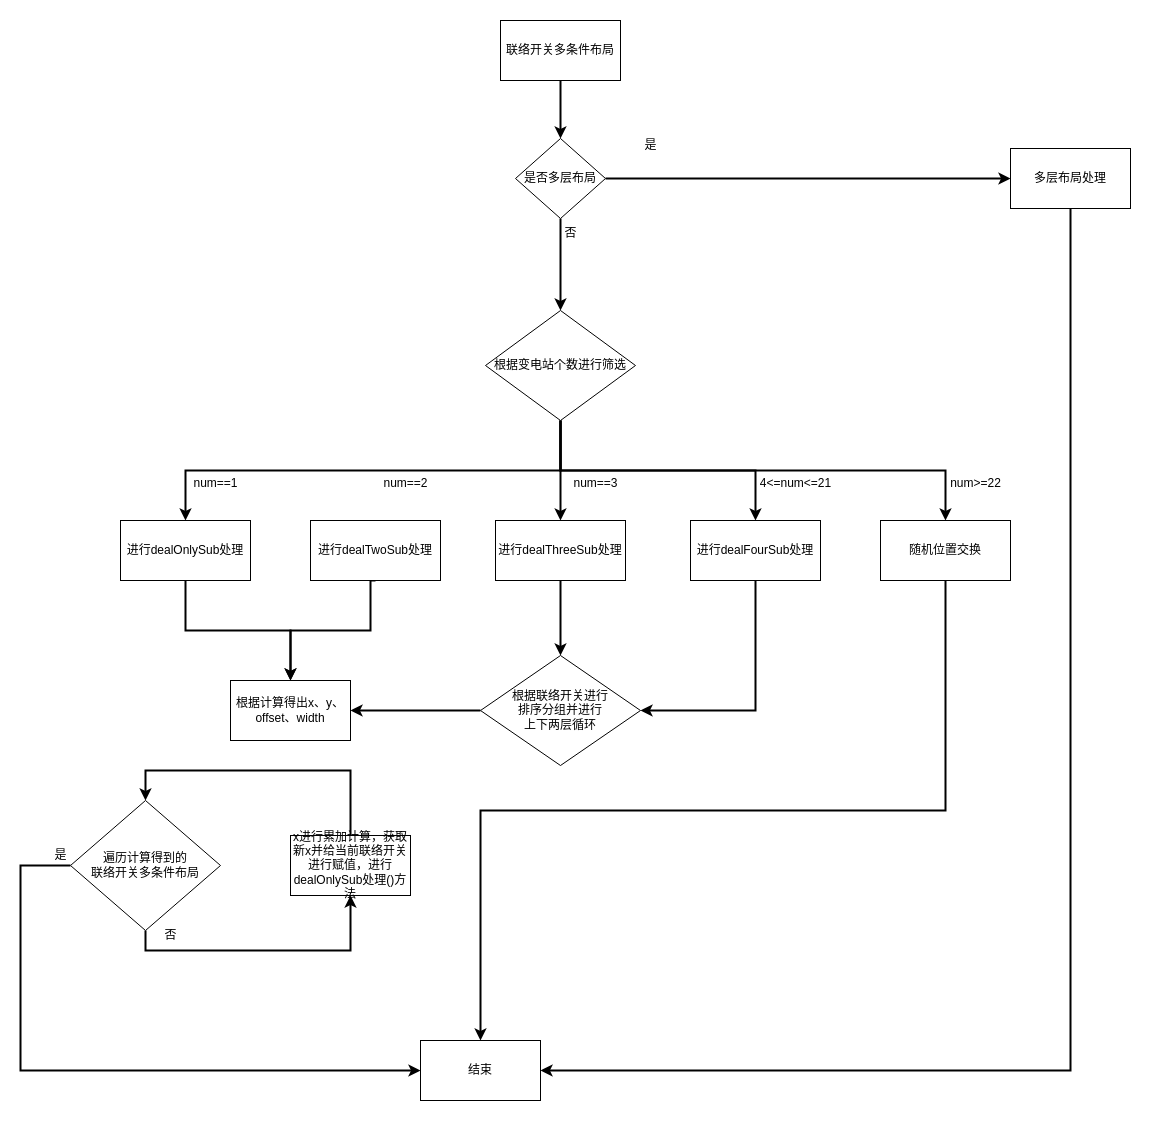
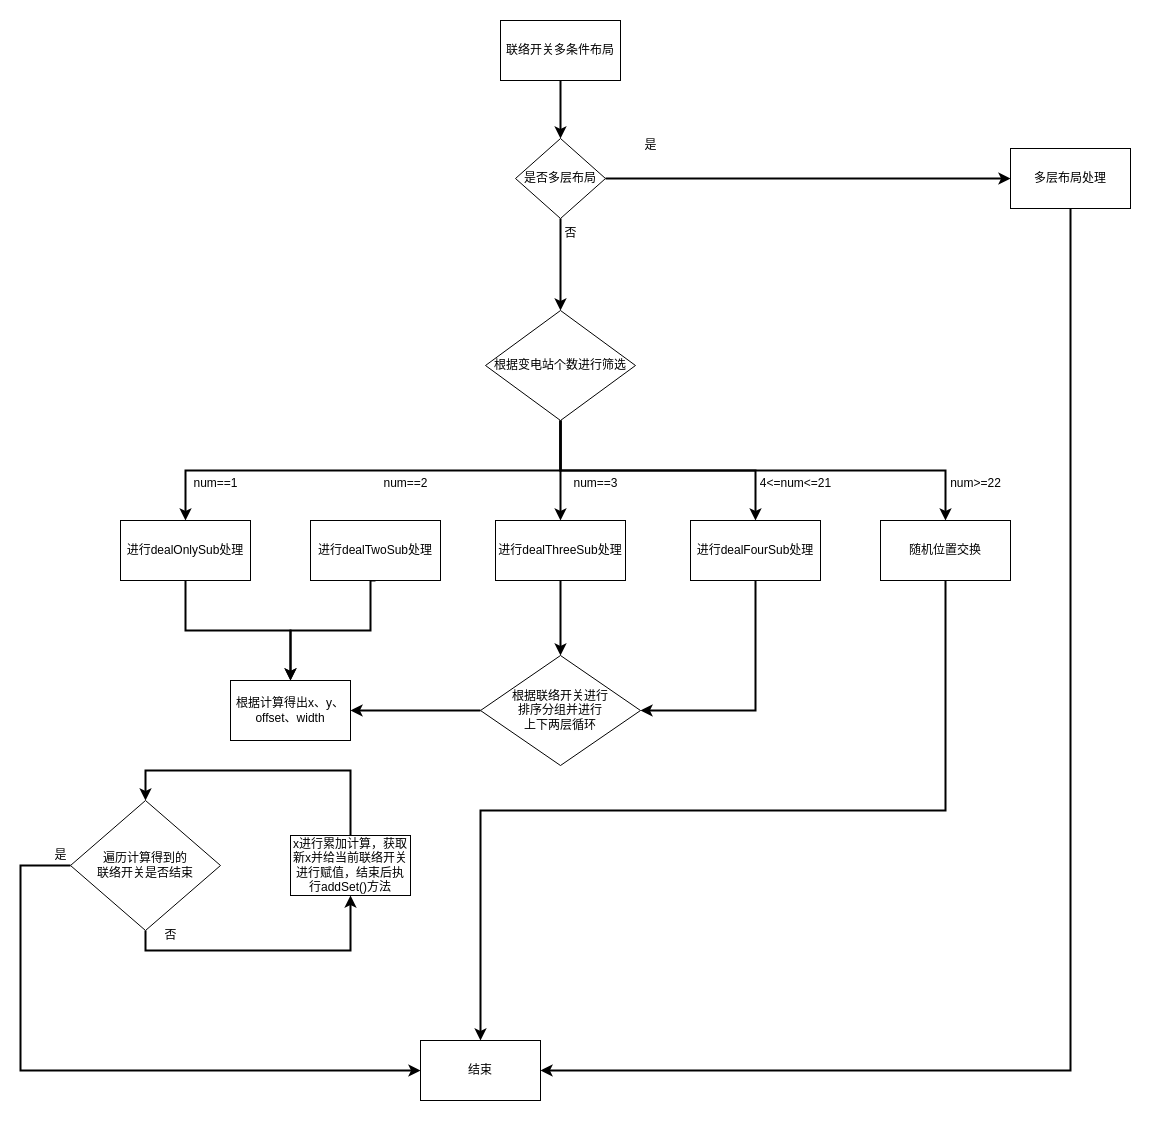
- <mxCell id="34" value="遍历计算得到的&lt;br&gt;联络开关多条件布局" style="rhombus;whiteSpace=wrap;html=1;rounded=0;" parent="1" vertex="1"><mxGeometry x="70" y="800" width="150" height="130" as="geometry" /></mxCell>
+ <mxCell id="34" value="遍历计算得到的&lt;br&gt;联络开关是否结束" style="rhombus;whiteSpace=wrap;html=1;rounded=0;" parent="1" vertex="1"><mxGeometry x="70" y="800" width="150" height="130" as="geometry" /></mxCell>
- <mxCell id="38" value="x进行累加计算，获取新x并给当前联络开关进行赋值，进行dealOnlySub处理()方法" style="rounded=0;whiteSpace=wrap;html=1;" parent="1" vertex="1"><mxGeometry x="290" y="835" width="120" height="60" as="geometry" /></mxCell>
+ <mxCell id="38" value="x进行累加计算，获取新x并给当前联络开关进行赋值，结束后执行addSet()方法" style="rounded=0;whiteSpace=wrap;html=1;" parent="1" vertex="1"><mxGeometry x="290" y="835" width="120" height="60" as="geometry" /></mxCell>
